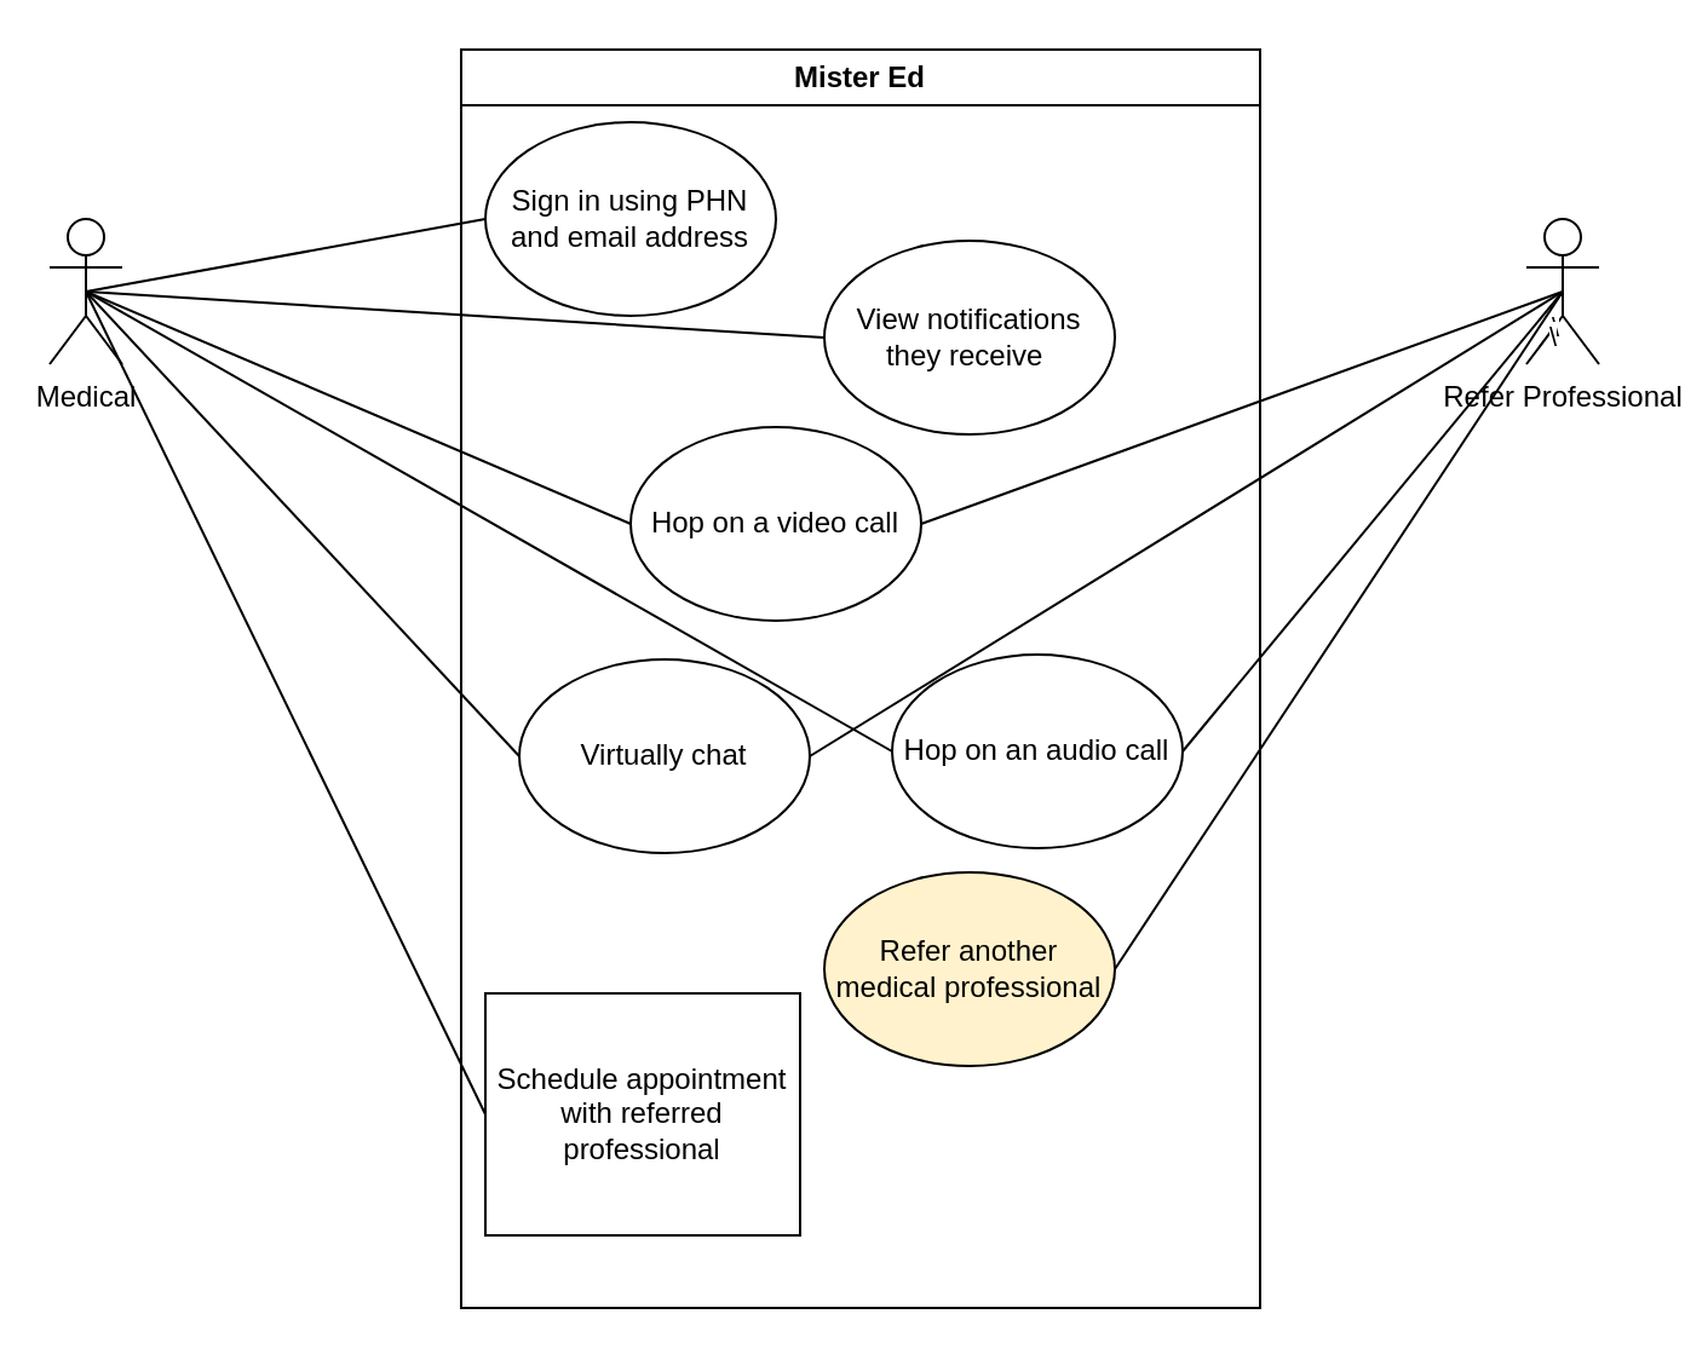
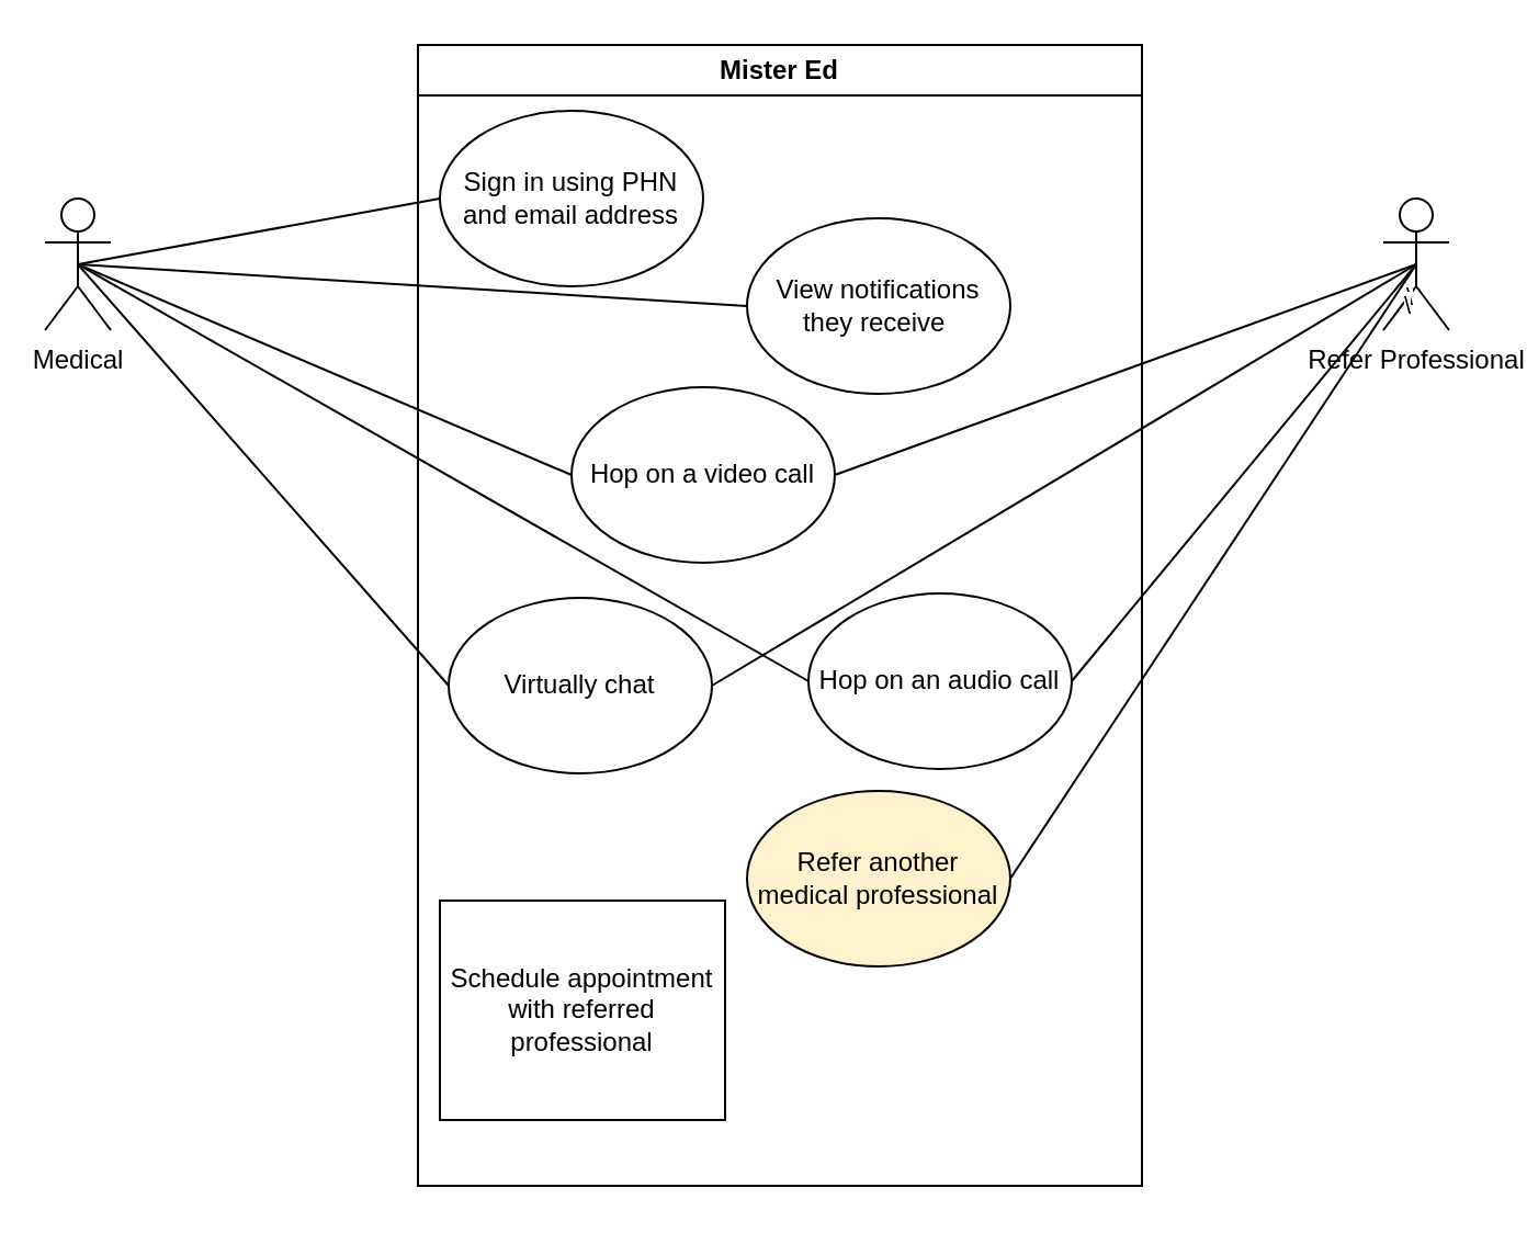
- <mxCell id="15" value="" style="endArrow=none;html=1;rounded=0;entryX=0;entryY=0.5;entryDx=0;entryDy=0;exitX=0.5;exitY=0.5;exitDx=0;exitDy=0;exitPerimeter=0;" parent="1" source="2" target="10" edge="1"><mxGeometry width="50" height="50" relative="1" as="geometry"><mxPoint x="-10" y="220" as="sourcePoint" /><mxPoint x="155" y="440" as="targetPoint" /></mxGeometry></mxCell>
- <mxCell id="8" value="Virtually chat" style="ellipse;whiteSpace=wrap;html=1;" parent="3" vertex="1"><mxGeometry x="24" y="252" width="120" height="80" as="geometry" /></mxCell>
+ <mxCell id="8" value="Virtually chat" style="ellipse;whiteSpace=wrap;html=1;" parent="3" vertex="1"><mxGeometry x="14" y="252" width="120" height="80" as="geometry" /></mxCell>
